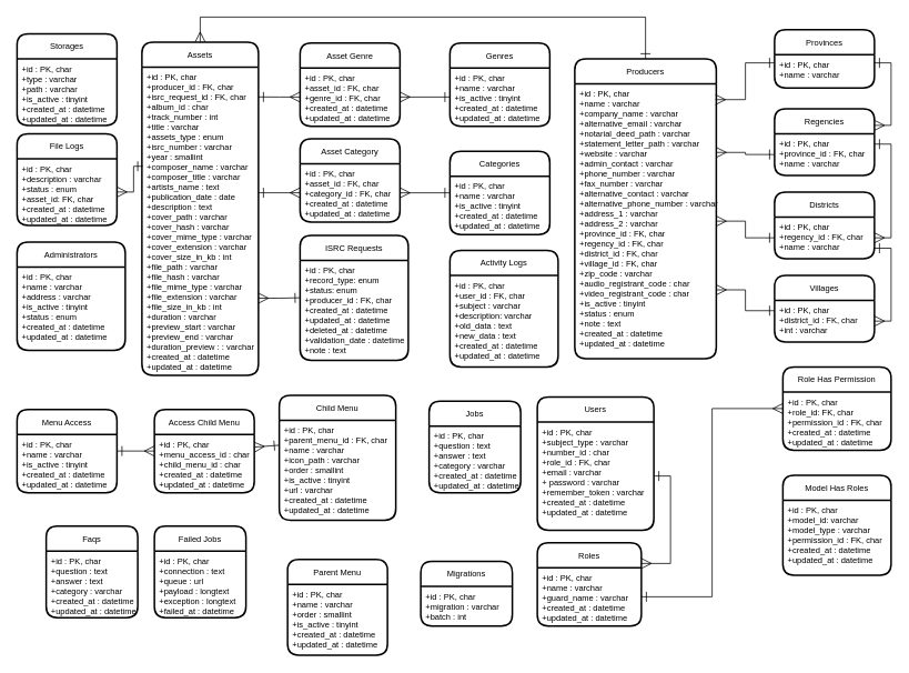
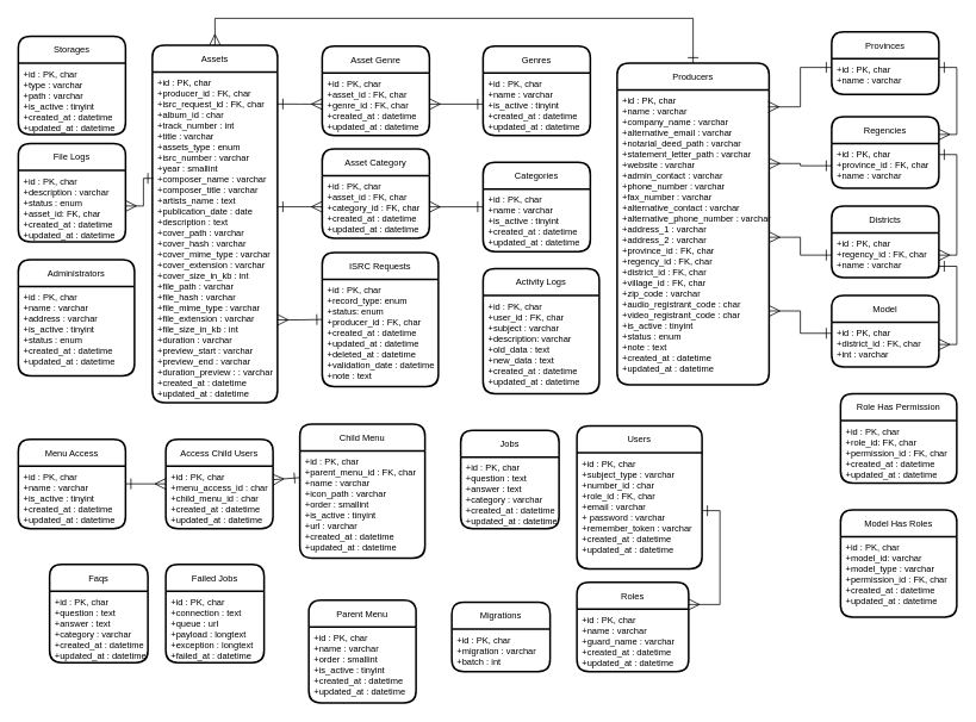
- <mxCell id="34" value="Villages" style="swimlane;childLayout=stackLayout;horizontal=1;startSize=30;horizontalStack=0;rounded=1;fontSize=10;fontStyle=0;strokeWidth=2;resizeParent=0;resizeLast=1;shadow=0;dashed=0;align=center;" parent="1" vertex="1"><mxGeometry x="930" y="330" width="120" height="80" as="geometry" /></mxCell>
+ <mxCell id="34" value="Model" style="swimlane;childLayout=stackLayout;horizontal=1;startSize=30;horizontalStack=0;rounded=1;fontSize=10;fontStyle=0;strokeWidth=2;resizeParent=0;resizeLast=1;shadow=0;dashed=0;align=center;" parent="1" vertex="1"><mxGeometry x="930" y="330" width="120" height="80" as="geometry" /></mxCell>
- <mxCell id="30" value="Access Child Menu" style="swimlane;childLayout=stackLayout;horizontal=1;startSize=30;horizontalStack=0;rounded=1;fontSize=10;fontStyle=0;strokeWidth=2;resizeParent=0;resizeLast=1;shadow=0;dashed=0;align=center;" parent="1" vertex="1"><mxGeometry x="185" y="491" width="120" height="100" as="geometry" /></mxCell>
+ <mxCell id="30" value="Access Child Users" style="swimlane;childLayout=stackLayout;horizontal=1;startSize=30;horizontalStack=0;rounded=1;fontSize=10;fontStyle=0;strokeWidth=2;resizeParent=0;resizeLast=1;shadow=0;dashed=0;align=center;" parent="1" vertex="1"><mxGeometry x="185" y="491" width="120" height="100" as="geometry" /></mxCell>
- <mxCell id="61" style="edgeStyle=orthogonalEdgeStyle;rounded=0;orthogonalLoop=1;jettySize=auto;html=1;entryX=1;entryY=0.5;entryDx=0;entryDy=0;fontSize=10;startArrow=ERmany;startFill=0;endArrow=ERone;endFill=0;startSize=10;endSize=10;strokeWidth=1;" parent="1" source="62" target="60" edge="1"><mxGeometry relative="1" as="geometry" /></mxCell>
